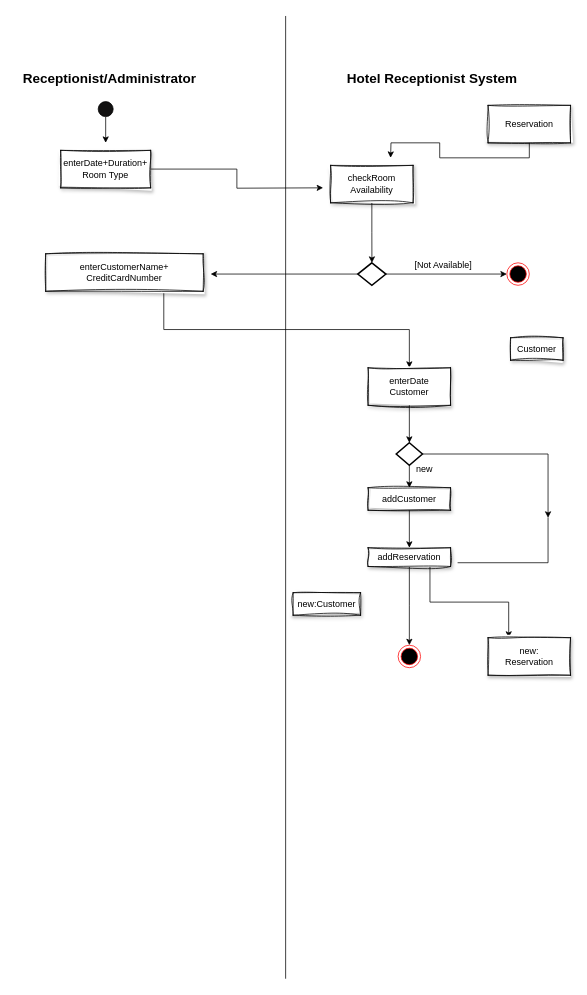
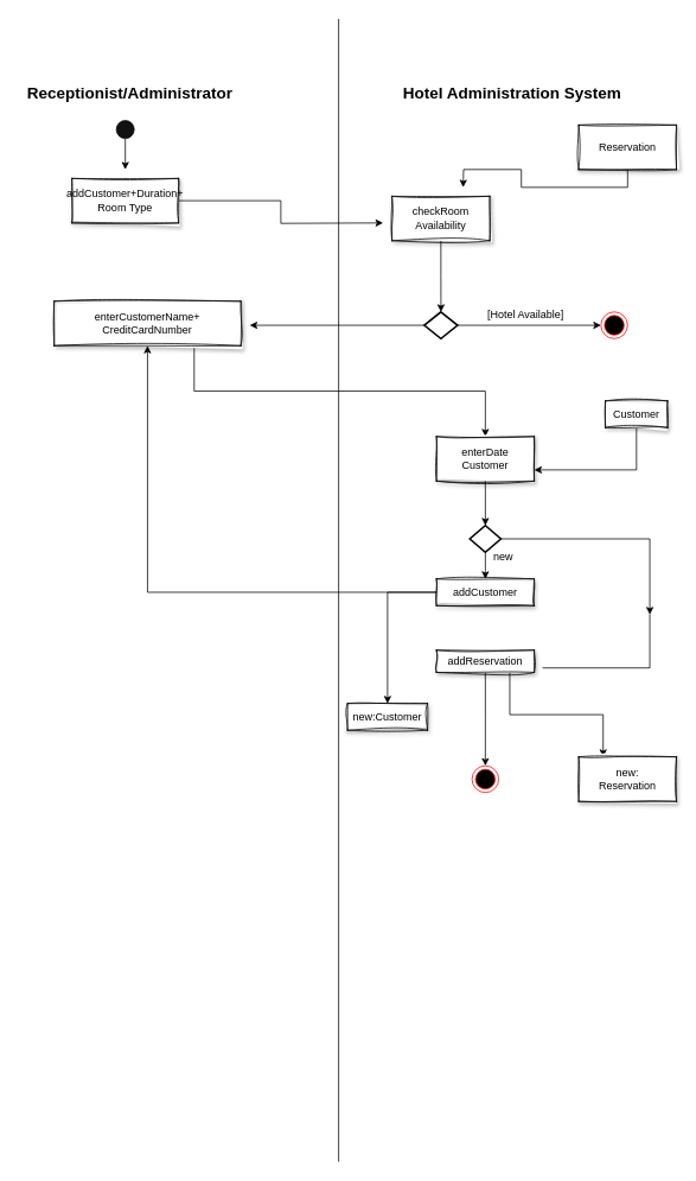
- <mxCell id="4" value="&lt;h2&gt;Hotel Receptionist System&lt;/h2&gt;" style="text;html=1;align=center;verticalAlign=middle;resizable=0;points=[];autosize=1;strokeColor=none;fillColor=none;" vertex="1" parent="1"><mxGeometry x="440" y="75" width="270" height="60" as="geometry" /></mxCell>
+ <mxCell id="4" value="&lt;h2&gt;Hotel Administration System&lt;/h2&gt;" style="text;html=1;align=center;verticalAlign=middle;resizable=0;points=[];autosize=1;strokeColor=none;fillColor=none;" vertex="1" parent="1"><mxGeometry x="440" y="75" width="270" height="60" as="geometry" /></mxCell>
- <mxCell id="8" value="enterDate+Duration+&lt;br&gt;Room Type" style="html=1;whiteSpace=wrap;sketch=1;curveFitting=1;jiggle=2;shadow=1;" vertex="1" parent="1"><mxGeometry x="80" y="200" width="120" height="50" as="geometry" /></mxCell>
+ <mxCell id="8" value="addCustomer+Duration+&lt;br&gt;Room Type" style="html=1;whiteSpace=wrap;sketch=1;curveFitting=1;jiggle=2;shadow=1;" vertex="1" parent="1"><mxGeometry x="80" y="200" width="120" height="50" as="geometry" /></mxCell>
- <mxCell id="19" value="&amp;nbsp; &amp;nbsp; &amp;nbsp; &amp;nbsp; &amp;nbsp; &amp;nbsp; &amp;nbsp; &amp;nbsp; &amp;nbsp; [Not Available]" style="text;html=1;align=center;verticalAlign=middle;resizable=0;points=[];autosize=1;strokeColor=none;fillColor=none;" vertex="1" parent="1"><mxGeometry x="480" y="338" width="160" height="30" as="geometry" /></mxCell>
+ <mxCell id="19" value="&amp;nbsp; &amp;nbsp; &amp;nbsp; &amp;nbsp; &amp;nbsp; &amp;nbsp; &amp;nbsp; &amp;nbsp; &amp;nbsp; [Hotel Available]" style="text;html=1;align=center;verticalAlign=middle;resizable=0;points=[];autosize=1;strokeColor=none;fillColor=none;" vertex="1" parent="1"><mxGeometry x="480" y="338" width="160" height="30" as="geometry" /></mxCell>
+ <mxCell id="22" style="edgeStyle=orthogonalEdgeStyle;rounded=0;orthogonalLoop=1;jettySize=auto;html=1;exitX=0.5;exitY=1;exitDx=0;exitDy=0;entryX=1;entryY=0.75;entryDx=0;entryDy=0;" edge="1" parent="1" source="23" target="21"><mxGeometry relative="1" as="geometry" /></mxCell>
- <mxCell id="28" style="edgeStyle=orthogonalEdgeStyle;rounded=0;orthogonalLoop=1;jettySize=auto;html=1;" edge="1" parent="1" source="30" target="33"><mxGeometry relative="1" as="geometry"><mxPoint x="545" y="750" as="targetPoint" /></mxGeometry></mxCell>
+ <mxCell id="28" style="edgeStyle=orthogonalEdgeStyle;rounded=0;orthogonalLoop=1;jettySize=auto;html=1;" edge="1" parent="1" source="30" target="14"><mxGeometry relative="1" as="geometry"><mxPoint x="545" y="750" as="targetPoint" /></mxGeometry></mxCell>
+ <mxCell id="29" style="edgeStyle=orthogonalEdgeStyle;rounded=0;orthogonalLoop=1;jettySize=auto;html=1;entryX=0.5;entryY=0;entryDx=0;entryDy=0;" edge="1" parent="1" source="30" target="37"><mxGeometry relative="1" as="geometry" /></mxCell>
